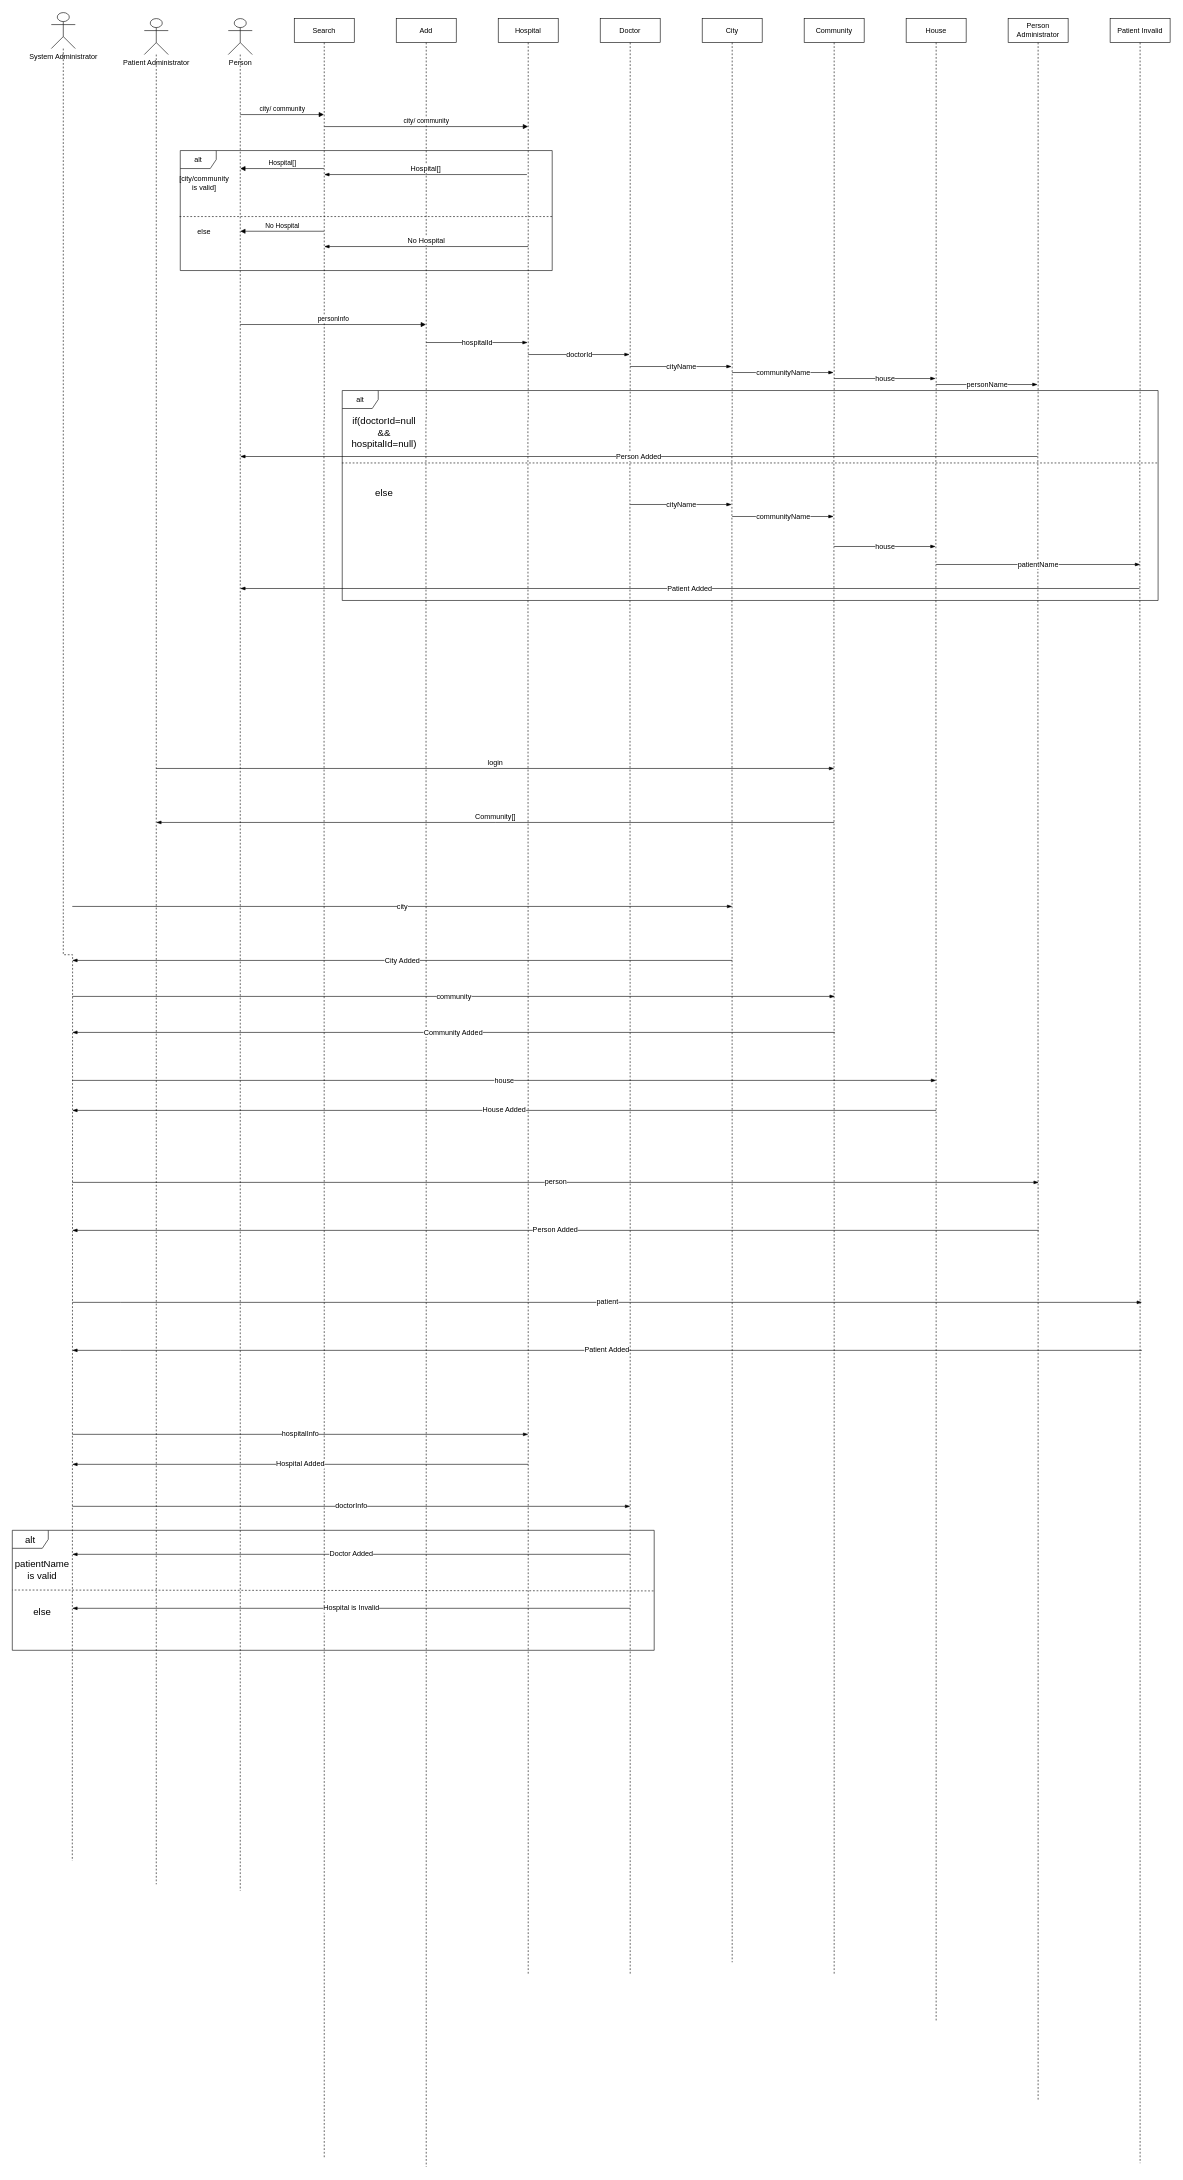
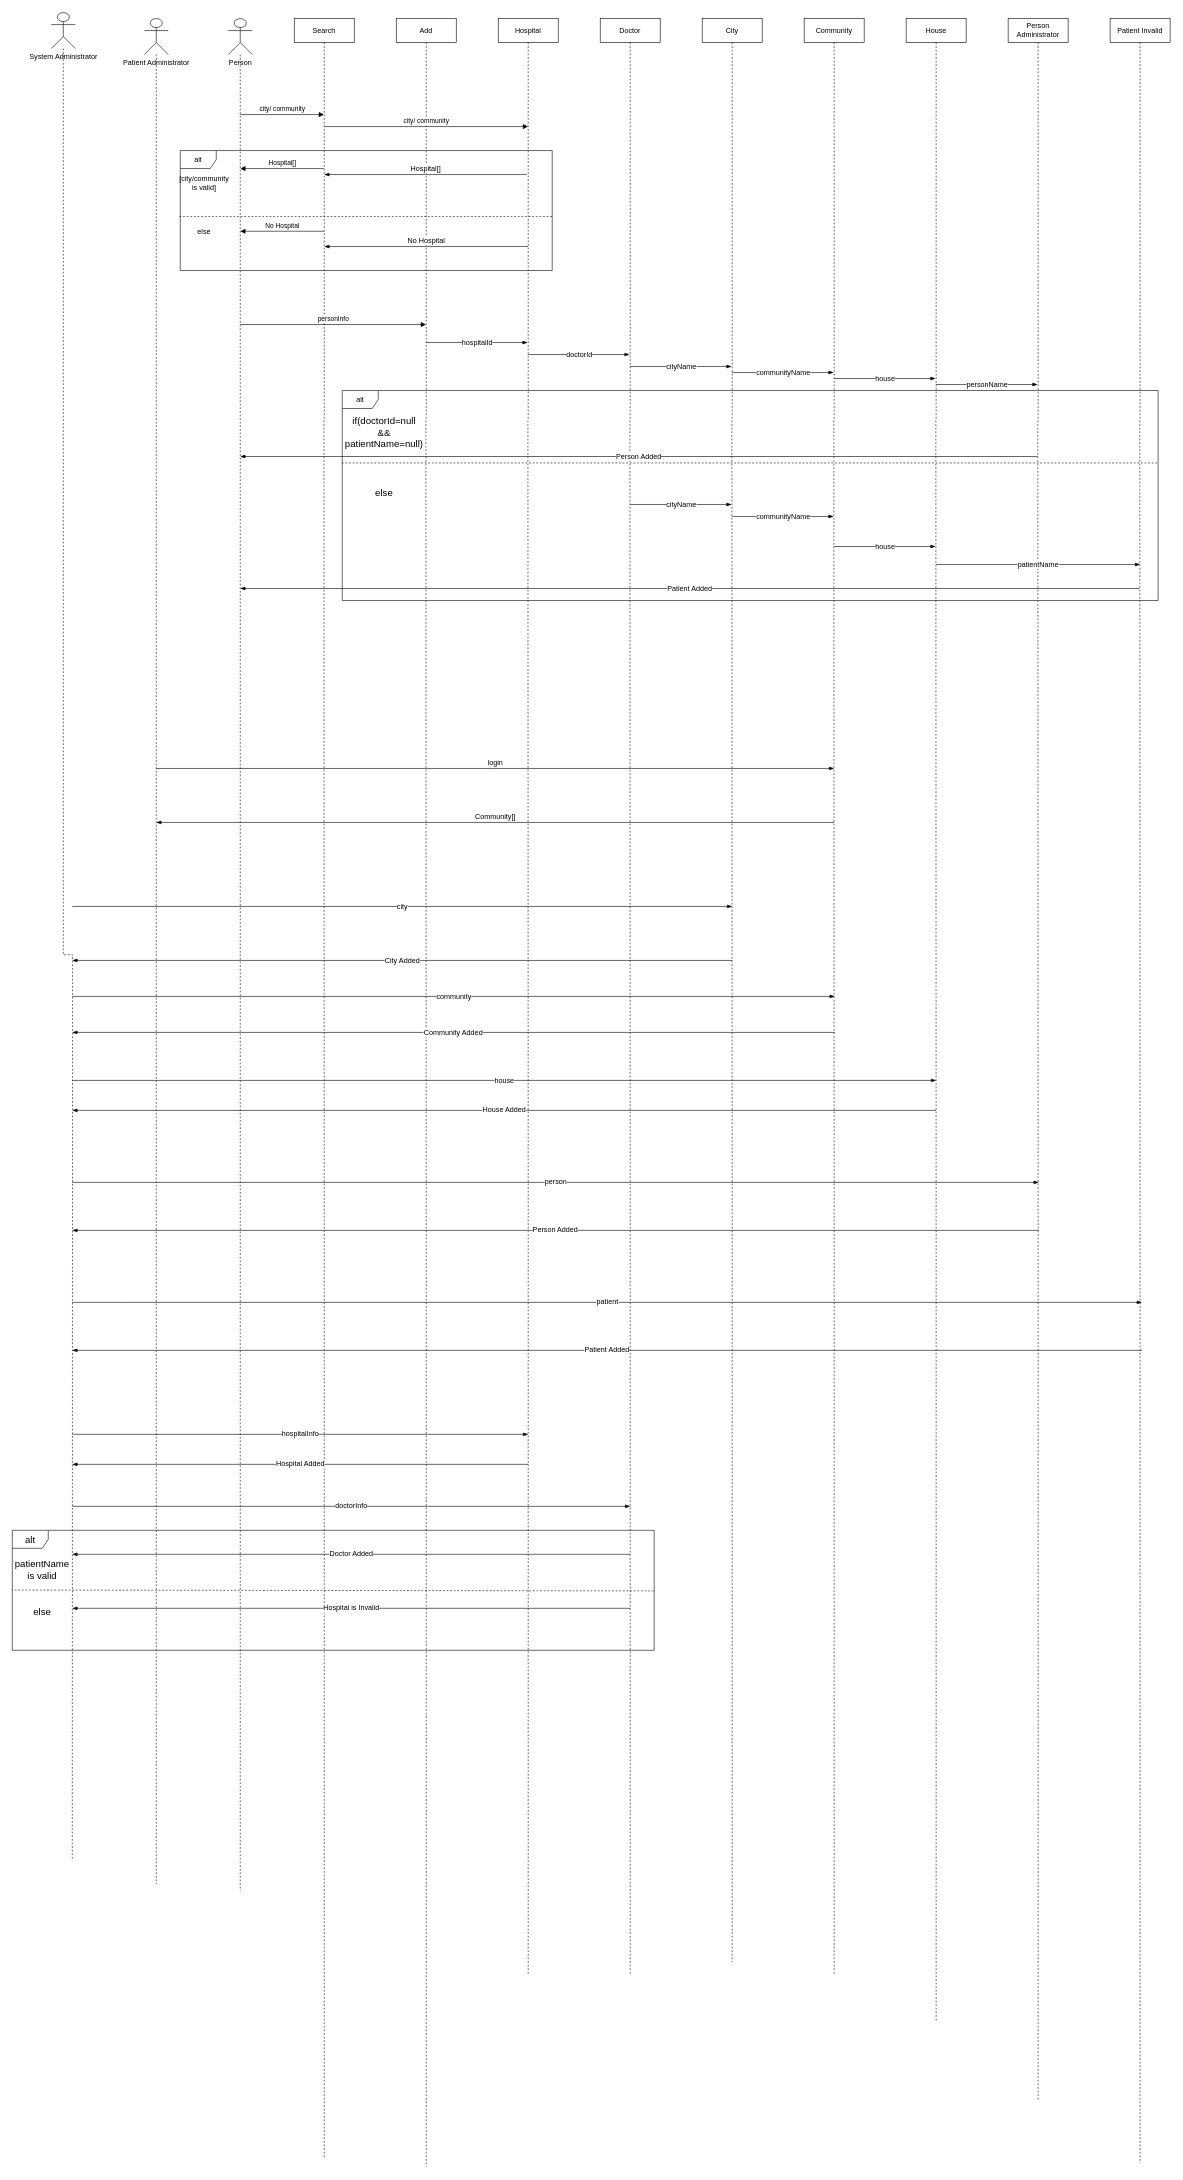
- <mxCell id="45" value="&lt;font style=&quot;font-size: 16px;&quot;&gt;if(doctorId=null &amp;amp;&amp;amp; hospitalId=null)&lt;/font&gt;" style="text;html=1;strokeColor=none;fillColor=none;align=center;verticalAlign=middle;whiteSpace=wrap;rounded=0;strokeWidth=6;" vertex="1" parent="1"><mxGeometry x="580" y="690" width="120" height="60" as="geometry" /></mxCell>
+ <mxCell id="45" value="&lt;font style=&quot;font-size: 16px;&quot;&gt;if(doctorId=null &amp;amp;&amp;amp; patientName=null)&lt;/font&gt;" style="text;html=1;strokeColor=none;fillColor=none;align=center;verticalAlign=middle;whiteSpace=wrap;rounded=0;strokeWidth=6;" vertex="1" parent="1"><mxGeometry x="580" y="690" width="120" height="60" as="geometry" /></mxCell>
